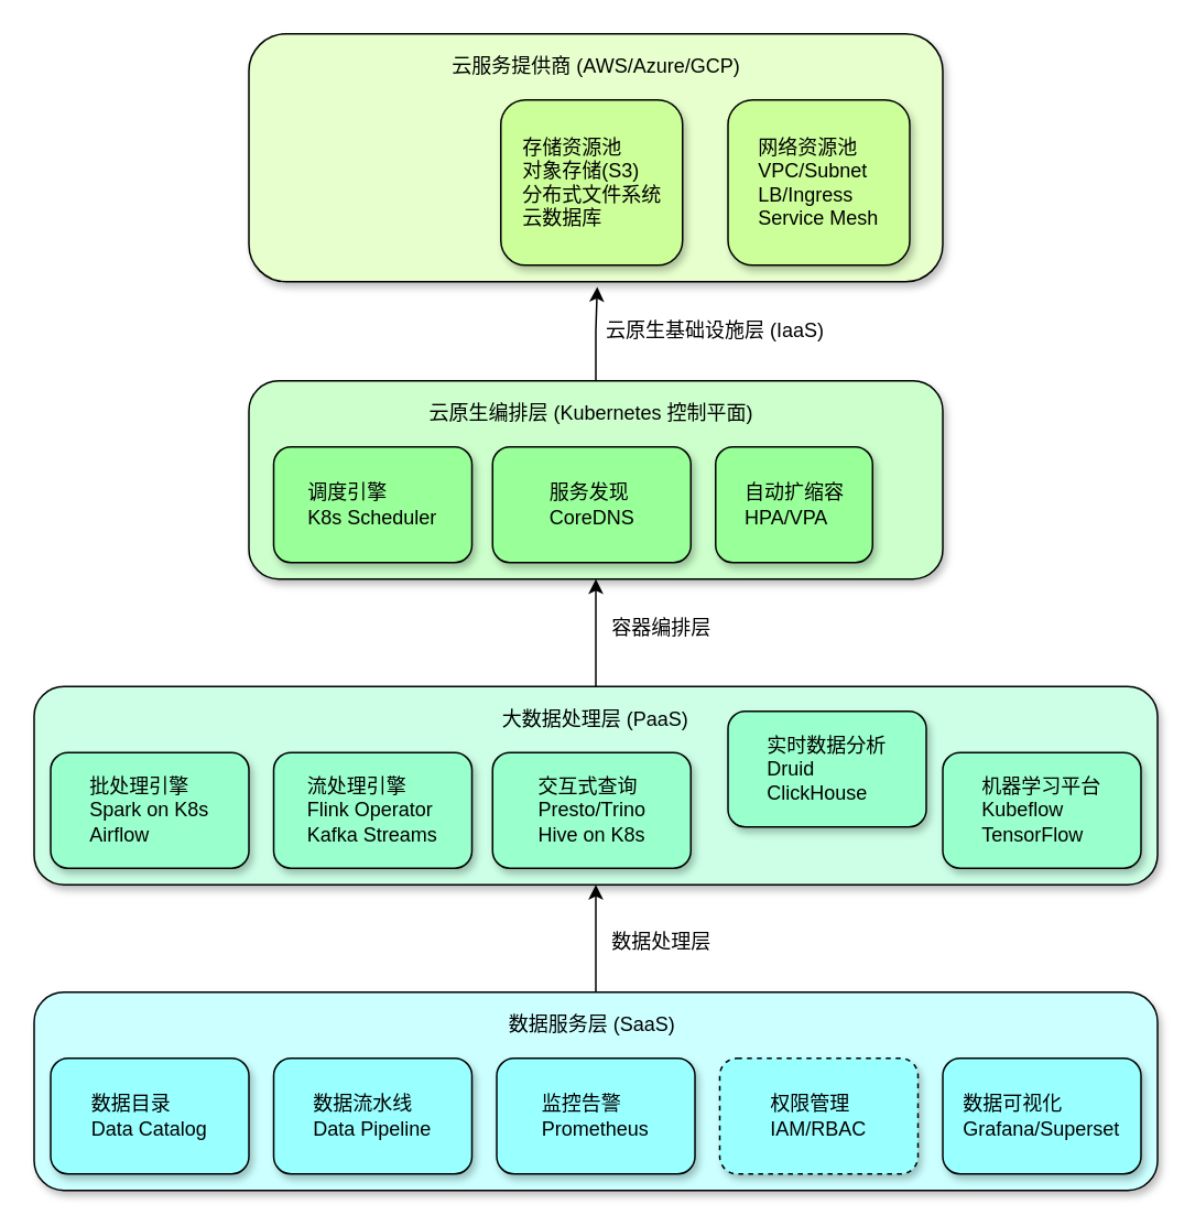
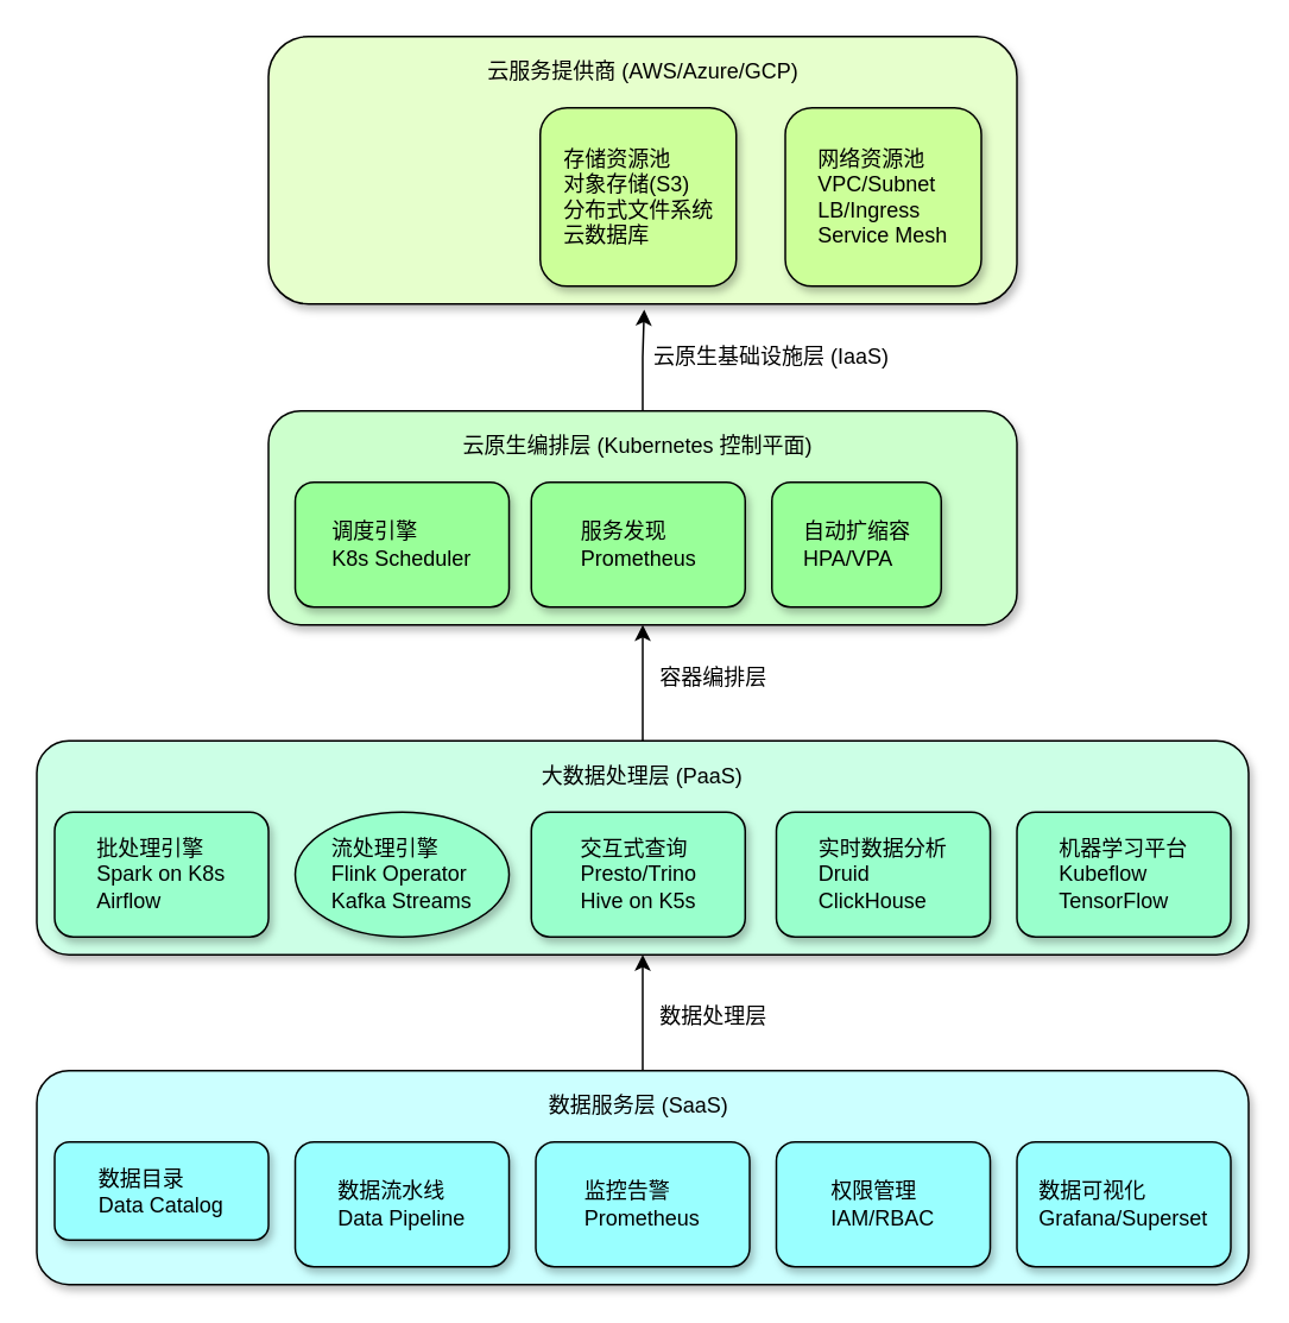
- <mxCell id="29" value="&lt;div style=&quot;text-align: left;&quot;&gt;服务发现&lt;br&gt;CoreDNS&lt;br&gt;&lt;/div&gt;" style="rounded=1;whiteSpace=wrap;html=1;fillColor=#99FF99;shadow=1;" parent="2" vertex="1"><mxGeometry x="277.51" y="250" width="120" height="70" as="geometry" /></mxCell>
+ <mxCell id="29" value="&lt;div style=&quot;text-align: left;&quot;&gt;服务发现&lt;br&gt;Prometheus&lt;br&gt;&lt;/div&gt;" style="rounded=1;whiteSpace=wrap;html=1;fillColor=#99FF99;shadow=1;" parent="2" vertex="1"><mxGeometry x="277.51" y="250" width="120" height="70" as="geometry" /></mxCell>
- <mxCell id="24" value="&lt;div style=&quot;text-align: left;&quot;&gt;实时数据分析&lt;br&gt;Druid&lt;br&gt;ClickHouse&lt;br&gt;&lt;/div&gt;" style="rounded=1;whiteSpace=wrap;html=1;fillColor=#99FFCC;shadow=1;" parent="2" vertex="1"><mxGeometry x="420.01" y="410" width="120" height="70" as="geometry" /></mxCell>
+ <mxCell id="24" value="&lt;div style=&quot;text-align: left;&quot;&gt;实时数据分析&lt;br&gt;Druid&lt;br&gt;ClickHouse&lt;br&gt;&lt;/div&gt;" style="rounded=1;whiteSpace=wrap;html=1;fillColor=#99FFCC;shadow=1;" parent="2" vertex="1"><mxGeometry x="415.01" y="435" width="120" height="70" as="geometry" /></mxCell>
- <mxCell id="22" value="&lt;div style=&quot;text-align: left;&quot;&gt;流处理引擎&lt;br&gt;Flink Operator&lt;br&gt;Kafka Streams&lt;br&gt;&lt;/div&gt;" style="rounded=1;whiteSpace=wrap;html=1;fillColor=#99FFCC;shadow=1;" parent="2" vertex="1"><mxGeometry x="145.01" y="435" width="120" height="70" as="geometry" /></mxCell>
+ <mxCell id="22" value="&lt;div style=&quot;text-align: left;&quot;&gt;流处理引擎&lt;br&gt;Flink Operator&lt;br&gt;Kafka Streams&lt;br&gt;&lt;/div&gt;" style="ellipse;whiteSpace=wrap;html=1;fillColor=#99FFCC;shadow=1;" parent="2" vertex="1"><mxGeometry x="145.01" y="435" width="120" height="70" as="geometry" /></mxCell>
- <mxCell id="23" value="&lt;div style=&quot;text-align: left;&quot;&gt;交互式查询&lt;br&gt;Presto/Trino&lt;br&gt;Hive on K8s&lt;br&gt;&lt;/div&gt;" style="rounded=1;whiteSpace=wrap;html=1;fillColor=#99FFCC;shadow=1;" parent="2" vertex="1"><mxGeometry x="277.51" y="435" width="120" height="70" as="geometry" /></mxCell>
+ <mxCell id="23" value="&lt;div style=&quot;text-align: left;&quot;&gt;交互式查询&lt;br&gt;Presto/Trino&lt;br&gt;Hive on K5s&lt;br&gt;&lt;/div&gt;" style="rounded=1;whiteSpace=wrap;html=1;fillColor=#99FFCC;shadow=1;" parent="2" vertex="1"><mxGeometry x="277.51" y="435" width="120" height="70" as="geometry" /></mxCell>
- <mxCell id="14" value="&lt;div style=&quot;text-align: left;&quot;&gt;数据目录&lt;br&gt;Data Catalog&lt;br&gt;&lt;/div&gt;" style="rounded=1;whiteSpace=wrap;html=1;fillColor=#99FFFF;shadow=1;" parent="2" vertex="1"><mxGeometry x="10.01" y="620" width="120" height="70" as="geometry" /></mxCell>
+ <mxCell id="14" value="&lt;div style=&quot;text-align: left;&quot;&gt;数据目录&lt;br&gt;Data Catalog&lt;br&gt;&lt;/div&gt;" style="rounded=1;whiteSpace=wrap;html=1;fillColor=#99FFFF;shadow=1;" parent="2" vertex="1"><mxGeometry x="10.01" y="620" width="120" height="55" as="geometry" /></mxCell>
- <mxCell id="17" value="&lt;div style=&quot;text-align: left;&quot;&gt;权限管理&lt;br&gt;IAM/RBAC&lt;br&gt;&lt;/div&gt;" style="rounded=1;whiteSpace=wrap;html=1;fillColor=#99FFFF;shadow=1;dashed=1;" parent="2" vertex="1"><mxGeometry x="415.01" y="620" width="120" height="70" as="geometry" /></mxCell>
+ <mxCell id="17" value="&lt;div style=&quot;text-align: left;&quot;&gt;权限管理&lt;br&gt;IAM/RBAC&lt;br&gt;&lt;/div&gt;" style="rounded=1;whiteSpace=wrap;html=1;fillColor=#99FFFF;shadow=1;" parent="2" vertex="1"><mxGeometry x="415.01" y="620" width="120" height="70" as="geometry" /></mxCell>
